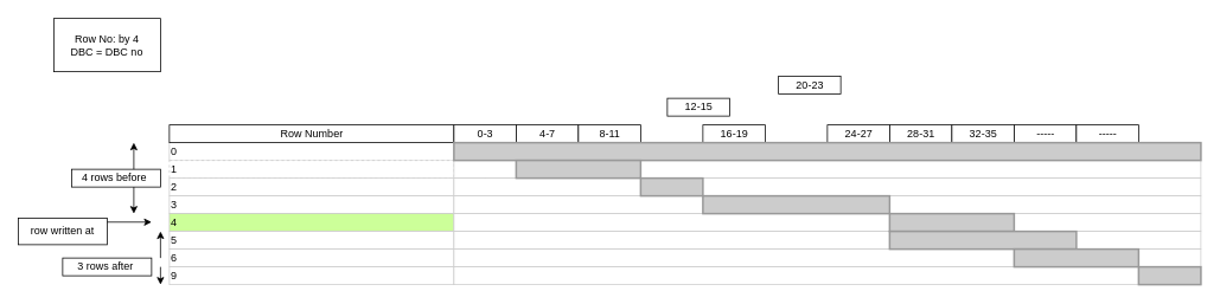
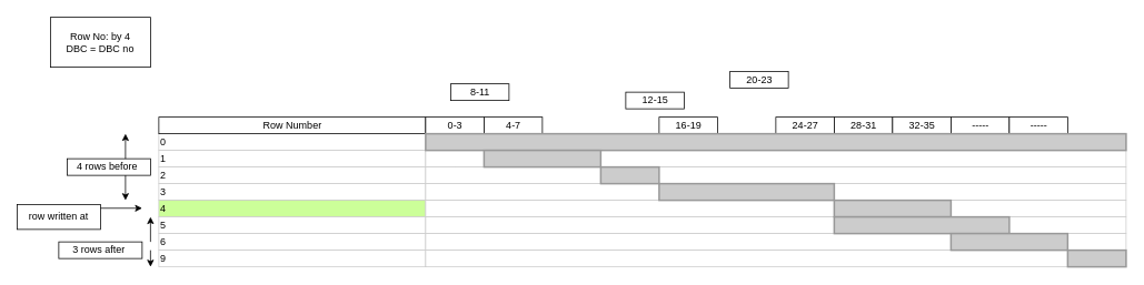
- <mxCell id="15" value="&lt;span style=&quot;text-align: left&quot;&gt;8-11&lt;/span&gt;" style="strokeWidth=1;fontStyle=0;html=1;" parent="1" vertex="1"><mxGeometry x="650" y="140" width="70" height="20" as="geometry" /></mxCell>
+ <mxCell id="15" value="&lt;span style=&quot;text-align: left&quot;&gt;8-11&lt;/span&gt;" style="strokeWidth=1;fontStyle=0;html=1;" parent="1" vertex="1"><mxGeometry x="540" y="100" width="70" height="20" as="geometry" /></mxCell>
- <mxCell id="3" value="1" style="align=left;strokeColor=#CCCCCC;html=1;dashed=1;" parent="1" vertex="1"><mxGeometry x="190" y="180" width="320" height="20" as="geometry" /></mxCell>
+ <mxCell id="3" value="1" style="align=left;strokeColor=#CCCCCC;html=1;" parent="1" vertex="1"><mxGeometry x="190" y="180" width="320" height="20" as="geometry" /></mxCell>
